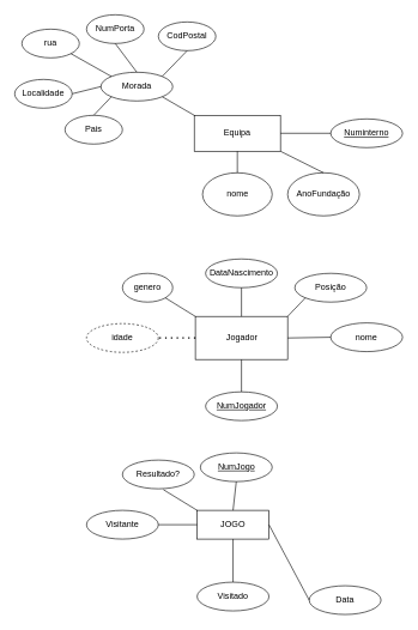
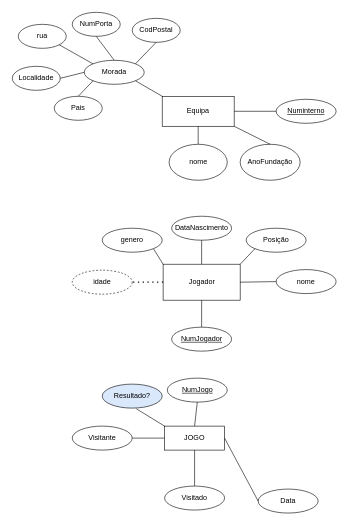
- <mxCell id="26" value="genero" style="ellipse;whiteSpace=wrap;html=1;align=center;" vertex="1" parent="1"><mxGeometry x="170" y="380" width="70" height="40" as="geometry" /></mxCell>
+ <mxCell id="26" value="genero" style="ellipse;whiteSpace=wrap;html=1;align=center;" vertex="1" parent="1"><mxGeometry x="170" y="380" width="100" height="40" as="geometry" /></mxCell>
- <mxCell id="39" value="Resultado?" style="ellipse;whiteSpace=wrap;html=1;align=center;" vertex="1" parent="1"><mxGeometry x="170" y="640" width="100" height="40" as="geometry" /></mxCell>
+ <mxCell id="39" value="Resultado?" style="ellipse;whiteSpace=wrap;html=1;align=center;fillColor=#dae8fc;" vertex="1" parent="1"><mxGeometry x="170" y="640" width="100" height="40" as="geometry" /></mxCell>
